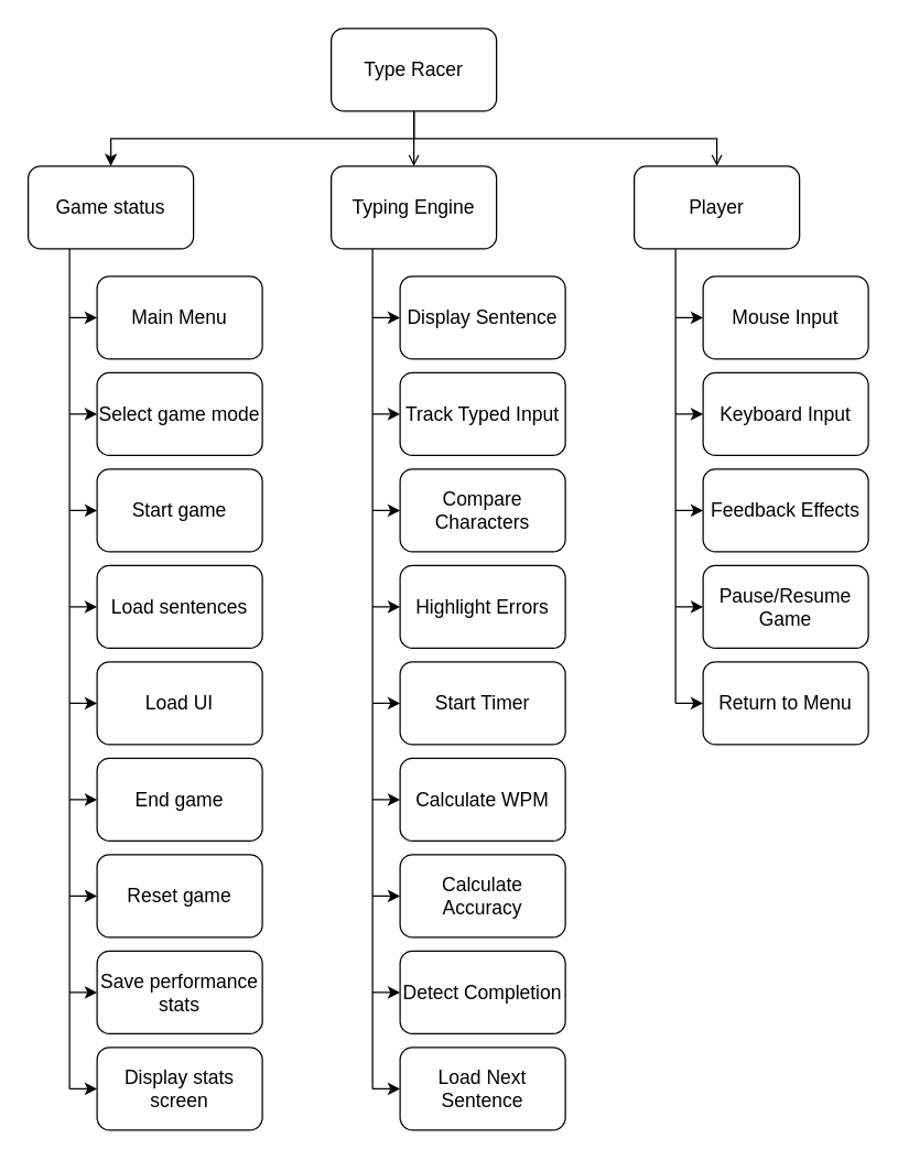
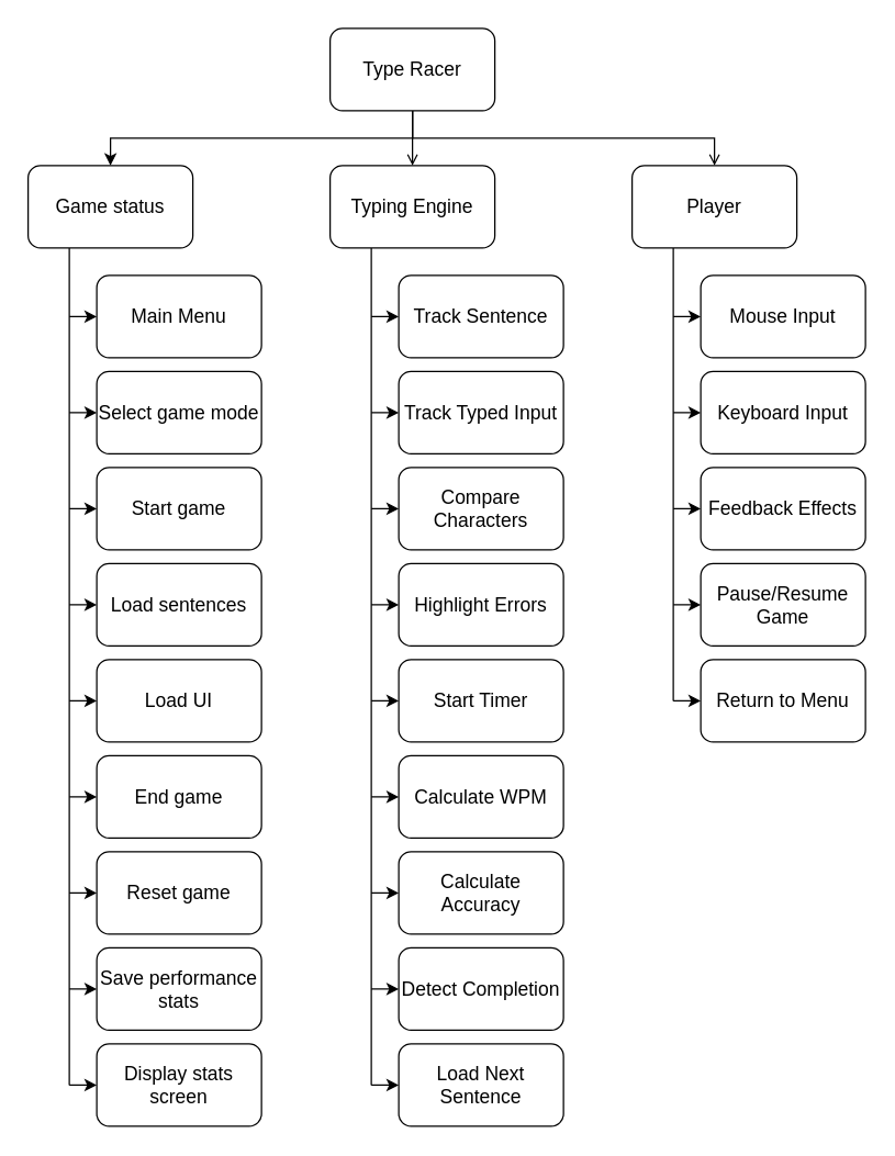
- <mxCell id="30" value="&lt;div&gt;Display Sentence&lt;/div&gt;" style="rounded=1;whiteSpace=wrap;html=1;fontSize=14;fontColor=light-dark(#000000,#000000);labelBackgroundColor=none;fillColor=light-dark(#FFFFFF,#FFFFFF);" vertex="1" parent="1"><mxGeometry x="290" y="200" width="120" height="60" as="geometry" /></mxCell>
+ <mxCell id="30" value="&lt;div&gt;Track Sentence&lt;/div&gt;" style="rounded=1;whiteSpace=wrap;html=1;fontSize=14;fontColor=light-dark(#000000,#000000);labelBackgroundColor=none;fillColor=light-dark(#FFFFFF,#FFFFFF);" vertex="1" parent="1"><mxGeometry x="290" y="200" width="120" height="60" as="geometry" /></mxCell>
